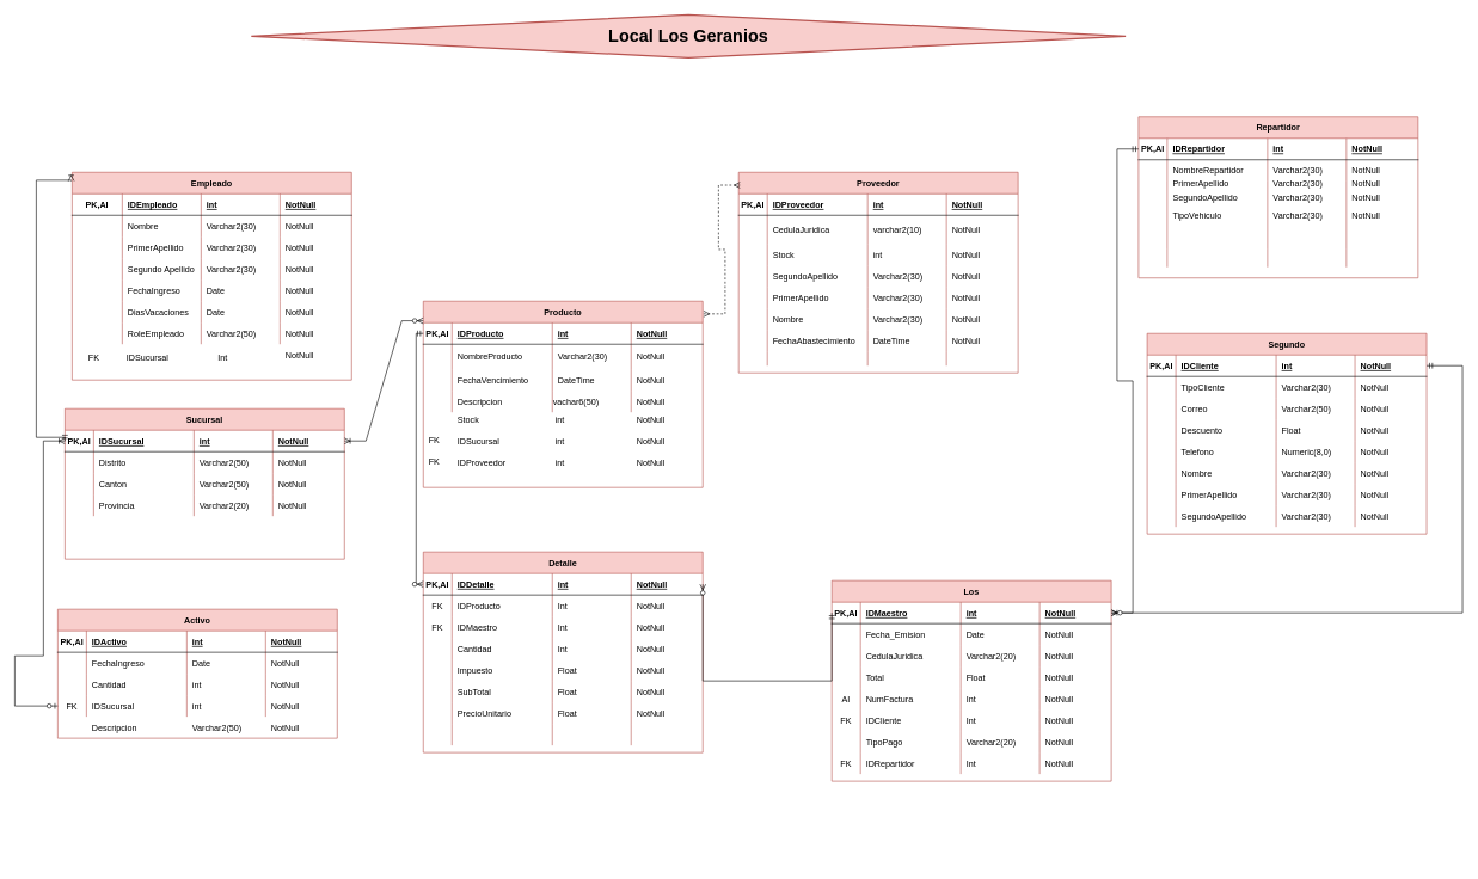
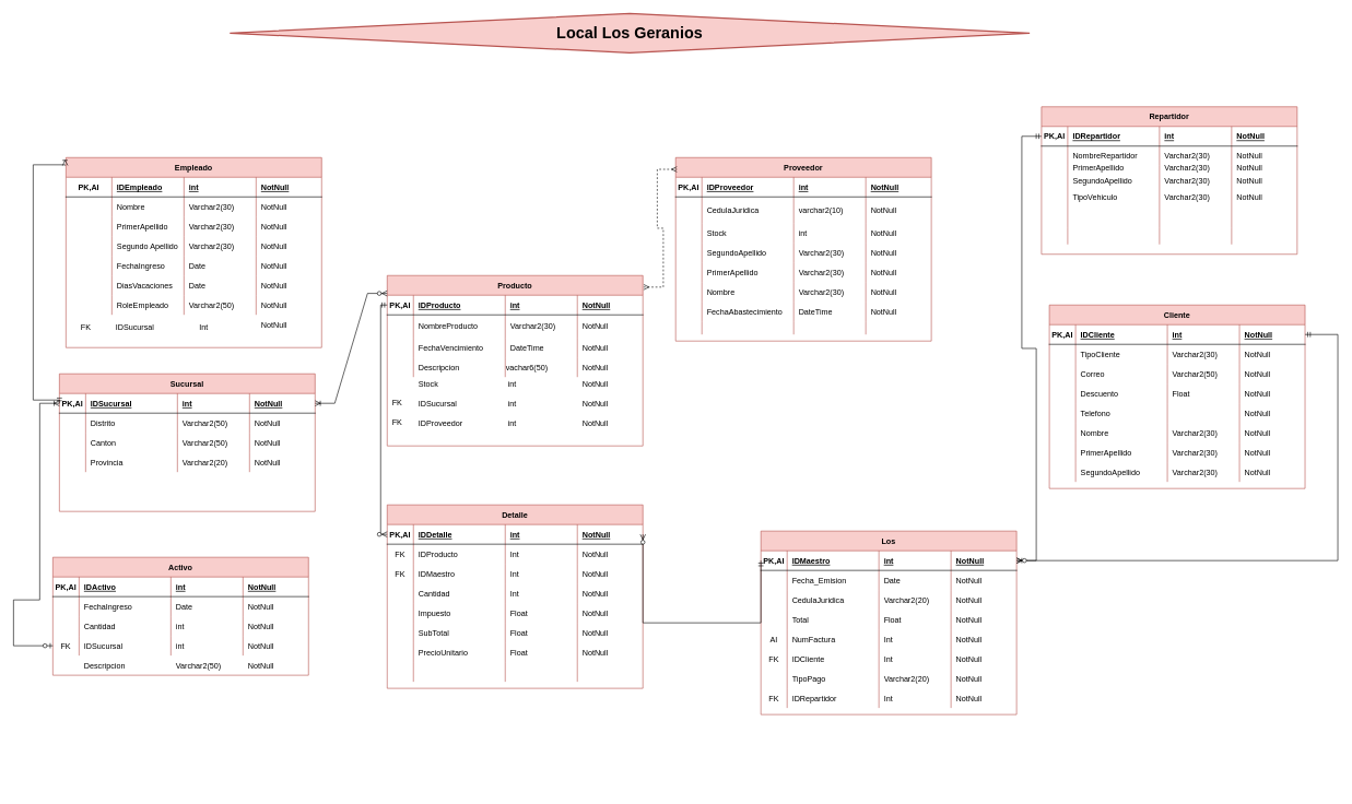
- <mxCell id="169" value="Segundo" style="shape=table;startSize=30;container=1;collapsible=1;childLayout=tableLayout;fixedRows=1;rowLines=0;fontStyle=1;align=center;resizeLast=1;fillColor=#f8cecc;strokeColor=#b85450;" parent="1" vertex="1"><mxGeometry x="1600" y="465" width="390" height="280" as="geometry" /></mxCell>
+ <mxCell id="169" value="Cliente" style="shape=table;startSize=30;container=1;collapsible=1;childLayout=tableLayout;fixedRows=1;rowLines=0;fontStyle=1;align=center;resizeLast=1;fillColor=#f8cecc;strokeColor=#b85450;" parent="1" vertex="1"><mxGeometry x="1600" y="465" width="390" height="280" as="geometry" /></mxCell>
- <mxCell id="193" value="Numeric(8,0)" style="shape=partialRectangle;overflow=hidden;connectable=0;fillColor=none;top=0;left=0;bottom=0;right=0;align=left;spacingLeft=6;" parent="190" vertex="1"><mxGeometry x="180" width="110" height="30" as="geometry"><mxRectangle width="110" height="30" as="alternateBounds" /></mxGeometry></mxCell>
